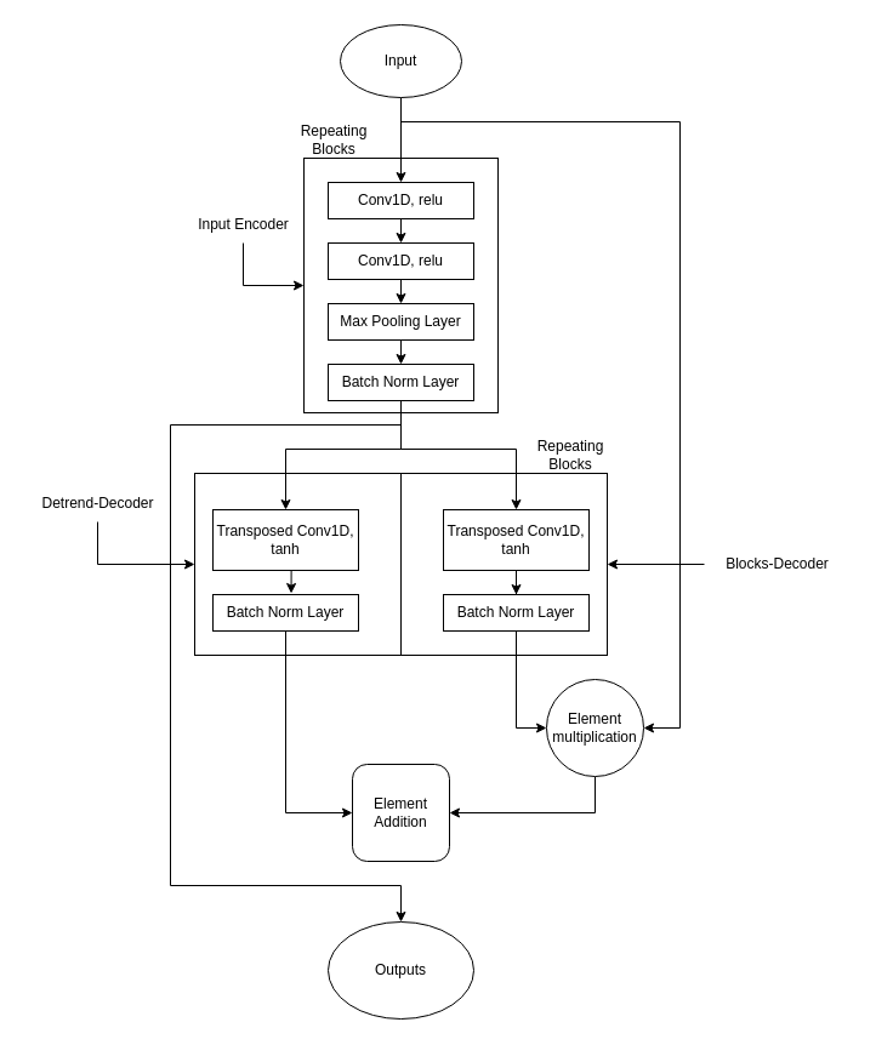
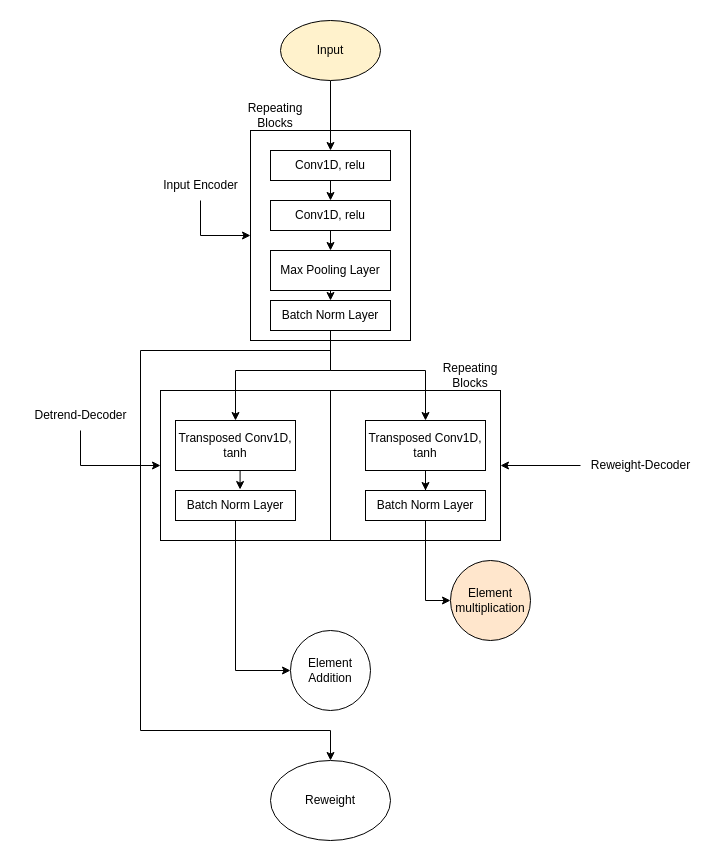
- <mxCell id="4" value="Input" style="ellipse;whiteSpace=wrap;html=1;" parent="1" vertex="1"><mxGeometry x="280" y="20" width="100" height="60" as="geometry" /></mxCell>
+ <mxCell id="4" value="Input" style="ellipse;whiteSpace=wrap;html=1;fillColor=#fff2cc;" parent="1" vertex="1"><mxGeometry x="280" y="20" width="100" height="60" as="geometry" /></mxCell>
- <mxCell id="3" style="edgeStyle=orthogonalEdgeStyle;rounded=0;orthogonalLoop=1;jettySize=auto;html=1;exitX=0.5;exitY=1;exitDx=0;exitDy=0;entryX=1;entryY=0.5;entryDx=0;entryDy=0;" parent="1" source="4" target="26" edge="1"><mxGeometry relative="1" as="geometry"><Array as="points"><mxPoint x="330" y="100" /><mxPoint x="560" y="100" /><mxPoint x="560" y="600" /></Array></mxGeometry></mxCell>
- <mxCell id="10" value="Max Pooling Layer" style="rounded=0;whiteSpace=wrap;html=1;fontSize=12;" parent="1" vertex="1"><mxGeometry x="270" y="250" width="120" height="30" as="geometry" /></mxCell>
+ <mxCell id="10" value="Max Pooling Layer" style="rounded=0;whiteSpace=wrap;html=1;fontSize=12;" parent="1" vertex="1"><mxGeometry x="270" y="250" width="120" height="40" as="geometry" /></mxCell>
- <mxCell id="36" value="Blocks-Decoder" style="text;html=1;align=center;verticalAlign=middle;resizable=0;points=[];autosize=1;strokeColor=none;fillColor=none;" vertex="1" parent="1"><mxGeometry x="580" y="450" width="120" height="30" as="geometry" /></mxCell>
+ <mxCell id="36" value="Reweight-Decoder" style="text;html=1;align=center;verticalAlign=middle;resizable=0;points=[];autosize=1;strokeColor=none;fillColor=none;" vertex="1" parent="1"><mxGeometry x="580" y="450" width="120" height="30" as="geometry" /></mxCell>
- <mxCell id="26" value="Element multiplication" style="ellipse;whiteSpace=wrap;html=1;aspect=fixed;" parent="1" vertex="1"><mxGeometry x="450" y="560" width="80" height="80" as="geometry" /></mxCell>
+ <mxCell id="26" value="Element multiplication" style="ellipse;whiteSpace=wrap;html=1;aspect=fixed;fillColor=#ffe6cc;" parent="1" vertex="1"><mxGeometry x="450" y="560" width="80" height="80" as="geometry" /></mxCell>
- <mxCell id="28" value="Element Addition" style="whiteSpace=wrap;html=1;aspect=fixed;rounded=1;" vertex="1" parent="1"><mxGeometry x="290" y="630" width="80" height="80" as="geometry" /></mxCell>
+ <mxCell id="28" value="Element Addition" style="ellipse;whiteSpace=wrap;html=1;aspect=fixed;" vertex="1" parent="1"><mxGeometry x="290" y="630" width="80" height="80" as="geometry" /></mxCell>
- <mxCell id="25" style="edgeStyle=orthogonalEdgeStyle;rounded=0;orthogonalLoop=1;jettySize=auto;html=1;exitX=0.5;exitY=1;exitDx=0;exitDy=0;entryX=1;entryY=0.5;entryDx=0;entryDy=0;" edge="1" parent="1" source="26" target="28"><mxGeometry relative="1" as="geometry" /></mxCell>
- <mxCell id="37" value="Outputs" style="ellipse;whiteSpace=wrap;html=1;" vertex="1" parent="1"><mxGeometry x="270" y="760" width="120" height="80" as="geometry" /></mxCell>
+ <mxCell id="37" value="Reweight" style="ellipse;whiteSpace=wrap;html=1;" vertex="1" parent="1"><mxGeometry x="270" y="760" width="120" height="80" as="geometry" /></mxCell>
